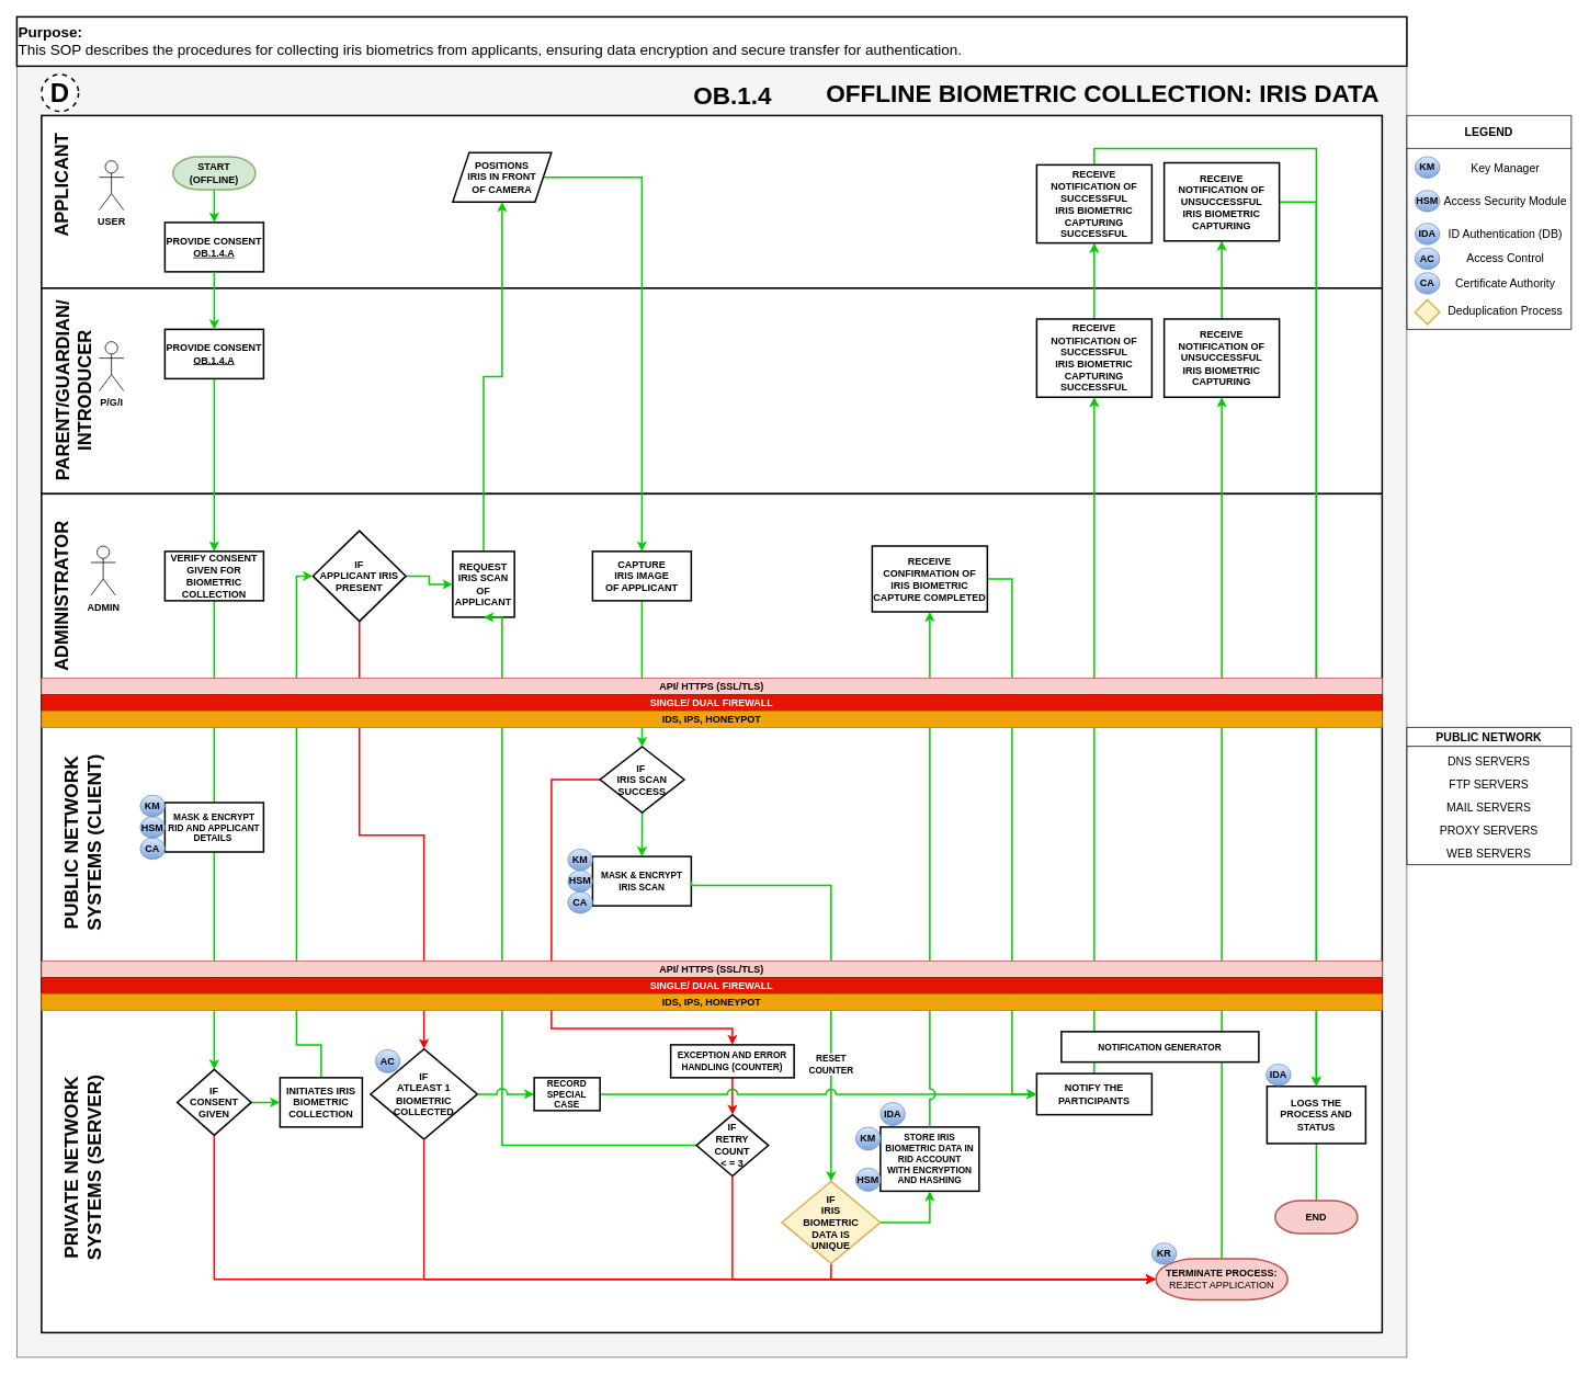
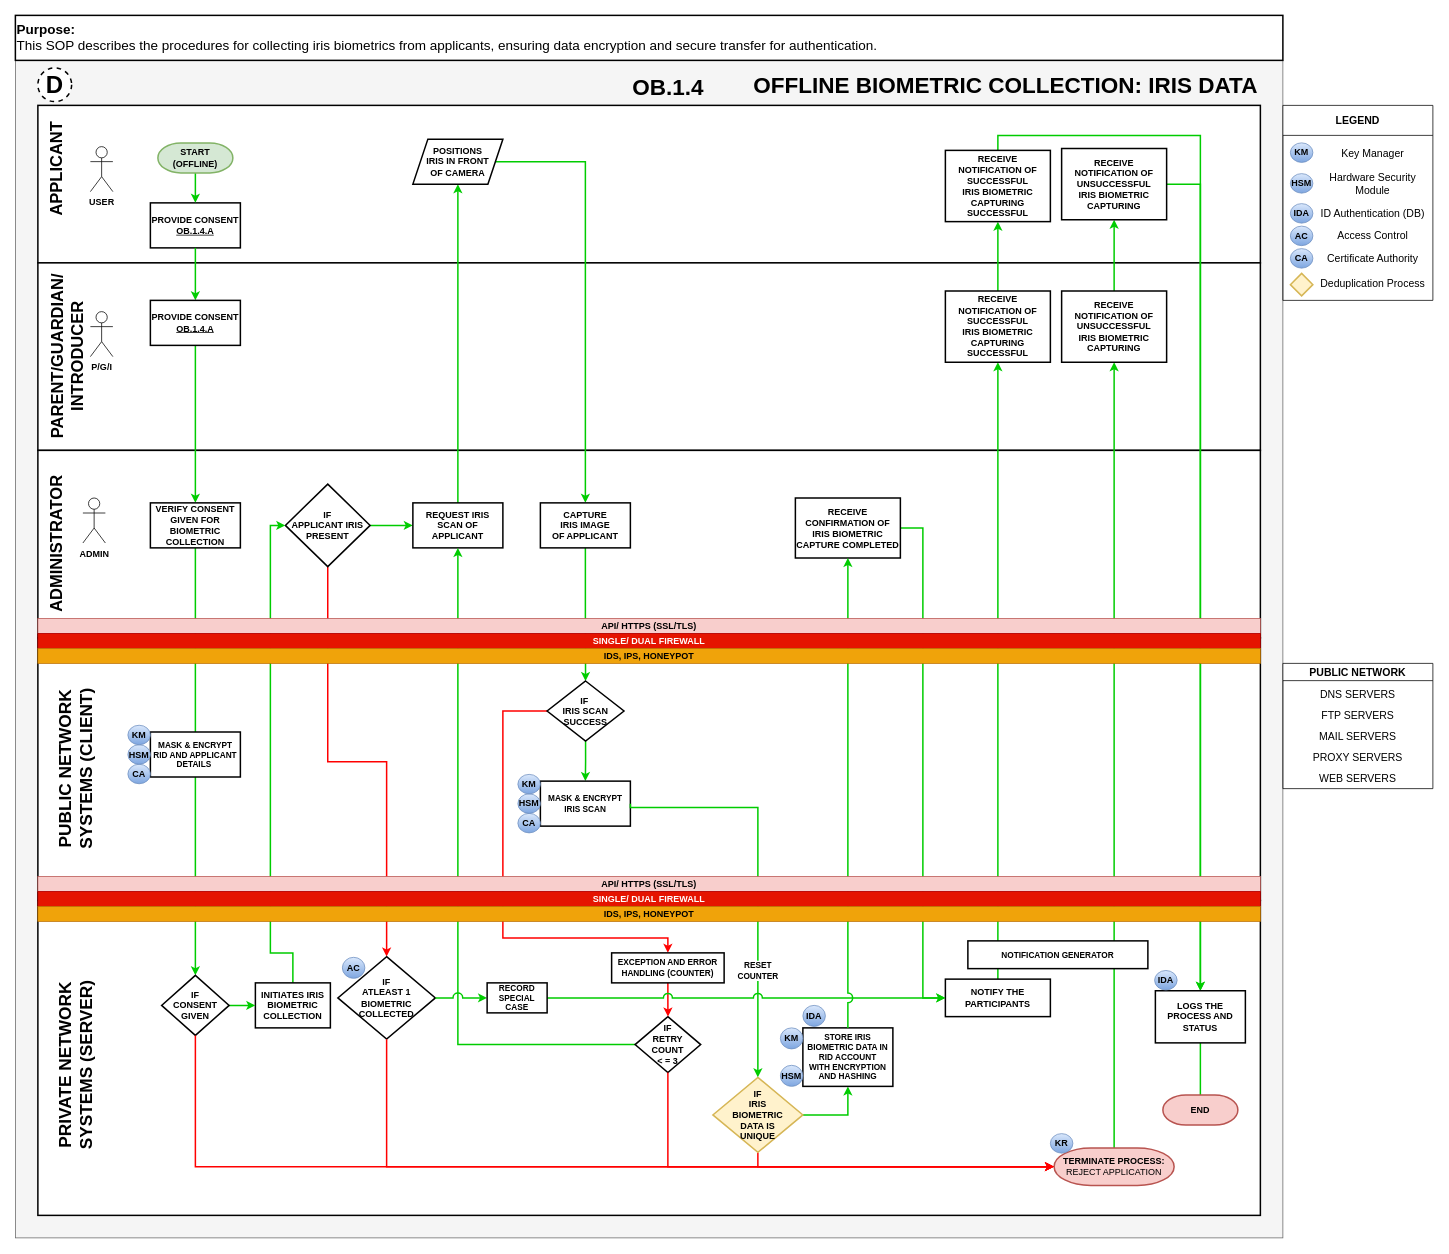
- <mxCell id="52" value="Access Security Module" style="text;html=1;strokeColor=none;fillColor=none;align=center;verticalAlign=middle;whiteSpace=wrap;rounded=0;fontSize=14;" parent="47" vertex="1"><mxGeometry x="40" y="90" width="160" height="28" as="geometry" /></mxCell>
+ <mxCell id="52" value="Hardware Security Module" style="text;html=1;strokeColor=none;fillColor=none;align=center;verticalAlign=middle;whiteSpace=wrap;rounded=0;fontSize=14;" parent="47" vertex="1"><mxGeometry x="40" y="90" width="160" height="28" as="geometry" /></mxCell>
- <mxCell id="22" value="REQUEST IRIS SCAN OF APPLICANT" style="rounded=0;whiteSpace=wrap;html=1;fontStyle=1;strokeWidth=2;" parent="1" vertex="1"><mxGeometry x="550" y="670" width="75" height="80" as="geometry" /></mxCell>
+ <mxCell id="22" value="REQUEST IRIS SCAN OF APPLICANT" style="rounded=0;whiteSpace=wrap;html=1;fontStyle=1;strokeWidth=2;" parent="1" vertex="1"><mxGeometry x="550" y="670" width="120" height="60" as="geometry" /></mxCell>
